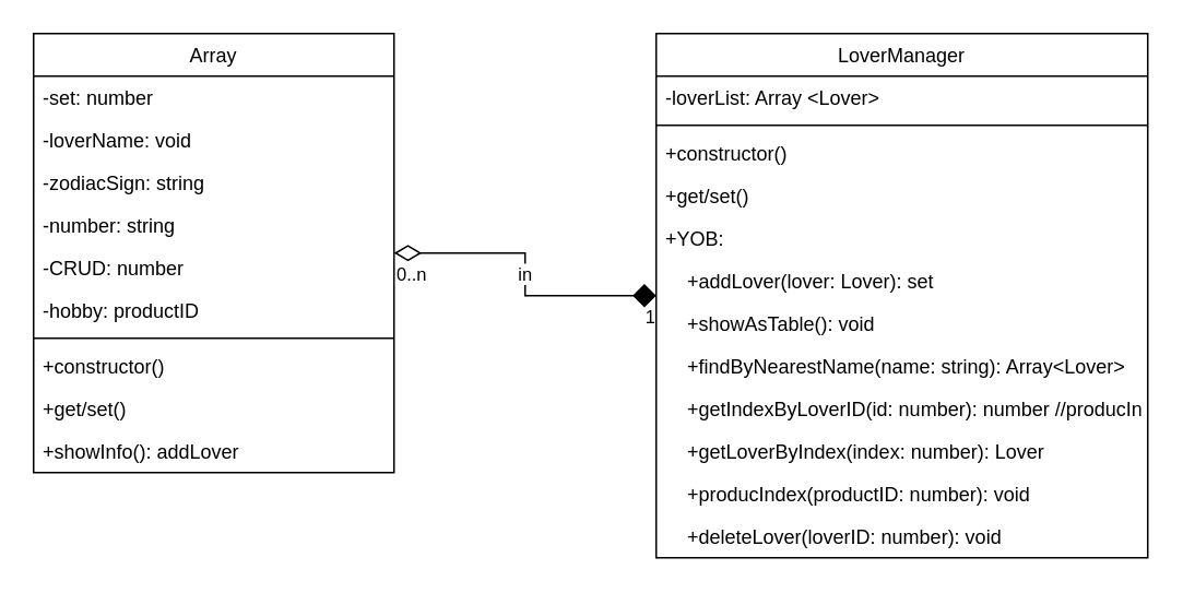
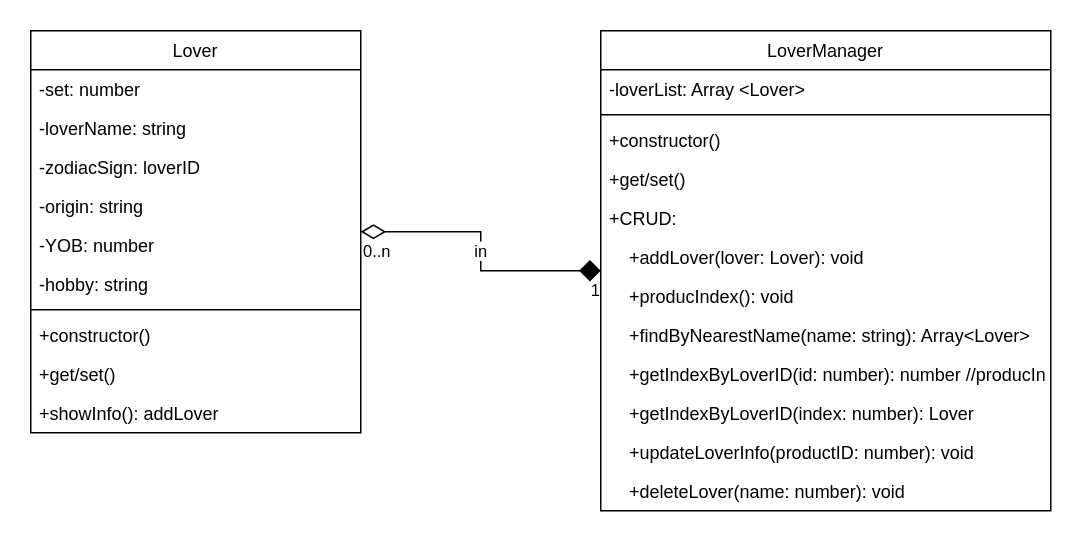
- <mxCell id="2" value="Array" style="swimlane;fontStyle=0;align=center;verticalAlign=top;childLayout=stackLayout;horizontal=1;startSize=26;horizontalStack=0;resizeParent=1;resizeLast=0;collapsible=1;marginBottom=0;rounded=0;shadow=0;strokeWidth=1;" parent="1" vertex="1"><mxGeometry x="20" y="20" width="220" height="268" as="geometry"><mxRectangle x="-539.5" y="21" width="160" height="26" as="alternateBounds" /></mxGeometry></mxCell>
+ <mxCell id="2" value="Lover" style="swimlane;fontStyle=0;align=center;verticalAlign=top;childLayout=stackLayout;horizontal=1;startSize=26;horizontalStack=0;resizeParent=1;resizeLast=0;collapsible=1;marginBottom=0;rounded=0;shadow=0;strokeWidth=1;" parent="1" vertex="1"><mxGeometry x="20" y="20" width="220" height="268" as="geometry"><mxRectangle x="-539.5" y="21" width="160" height="26" as="alternateBounds" /></mxGeometry></mxCell>
- <mxCell id="4" value="-loverName: void" style="text;align=left;verticalAlign=top;spacingLeft=4;spacingRight=4;overflow=hidden;rotatable=0;points=[[0,0.5],[1,0.5]];portConstraint=eastwest;" parent="2" vertex="1"><mxGeometry y="52" width="220" height="26" as="geometry" /></mxCell>
+ <mxCell id="4" value="-loverName: string" style="text;align=left;verticalAlign=top;spacingLeft=4;spacingRight=4;overflow=hidden;rotatable=0;points=[[0,0.5],[1,0.5]];portConstraint=eastwest;" parent="2" vertex="1"><mxGeometry y="52" width="220" height="26" as="geometry" /></mxCell>
- <mxCell id="5" value="-zodiacSign: string" style="text;align=left;verticalAlign=top;spacingLeft=4;spacingRight=4;overflow=hidden;rotatable=0;points=[[0,0.5],[1,0.5]];portConstraint=eastwest;" parent="2" vertex="1"><mxGeometry y="78" width="220" height="26" as="geometry" /></mxCell>
+ <mxCell id="5" value="-zodiacSign: loverID" style="text;align=left;verticalAlign=top;spacingLeft=4;spacingRight=4;overflow=hidden;rotatable=0;points=[[0,0.5],[1,0.5]];portConstraint=eastwest;" parent="2" vertex="1"><mxGeometry y="78" width="220" height="26" as="geometry" /></mxCell>
- <mxCell id="6" value="-number: string" style="text;align=left;verticalAlign=top;spacingLeft=4;spacingRight=4;overflow=hidden;rotatable=0;points=[[0,0.5],[1,0.5]];portConstraint=eastwest;" parent="2" vertex="1"><mxGeometry y="104" width="220" height="26" as="geometry" /></mxCell>
+ <mxCell id="6" value="-origin: string" style="text;align=left;verticalAlign=top;spacingLeft=4;spacingRight=4;overflow=hidden;rotatable=0;points=[[0,0.5],[1,0.5]];portConstraint=eastwest;" parent="2" vertex="1"><mxGeometry y="104" width="220" height="26" as="geometry" /></mxCell>
- <mxCell id="18" value="+YOB:" style="text;align=left;verticalAlign=top;spacingLeft=4;spacingRight=4;overflow=hidden;rotatable=0;points=[[0,0.5],[1,0.5]];portConstraint=eastwest;fontStyle=0" parent="13" vertex="1"><mxGeometry y="112" width="300" height="26" as="geometry" /></mxCell>
+ <mxCell id="18" value="+CRUD:" style="text;align=left;verticalAlign=top;spacingLeft=4;spacingRight=4;overflow=hidden;rotatable=0;points=[[0,0.5],[1,0.5]];portConstraint=eastwest;fontStyle=0" parent="13" vertex="1"><mxGeometry y="112" width="300" height="26" as="geometry" /></mxCell>
- <mxCell id="7" value="-CRUD: number" style="text;align=left;verticalAlign=top;spacingLeft=4;spacingRight=4;overflow=hidden;rotatable=0;points=[[0,0.5],[1,0.5]];portConstraint=eastwest;rounded=0;shadow=0;html=0;" parent="2" vertex="1"><mxGeometry y="130" width="220" height="26" as="geometry" /></mxCell>
+ <mxCell id="7" value="-YOB: number" style="text;align=left;verticalAlign=top;spacingLeft=4;spacingRight=4;overflow=hidden;rotatable=0;points=[[0,0.5],[1,0.5]];portConstraint=eastwest;rounded=0;shadow=0;html=0;" parent="2" vertex="1"><mxGeometry y="130" width="220" height="26" as="geometry" /></mxCell>
- <mxCell id="19" value="    +addLover(lover: Lover): set" style="text;align=left;verticalAlign=top;spacingLeft=4;spacingRight=4;overflow=hidden;rotatable=0;points=[[0,0.5],[1,0.5]];portConstraint=eastwest;fontStyle=0" parent="13" vertex="1"><mxGeometry y="138" width="300" height="26" as="geometry" /></mxCell>
+ <mxCell id="19" value="    +addLover(lover: Lover): void" style="text;align=left;verticalAlign=top;spacingLeft=4;spacingRight=4;overflow=hidden;rotatable=0;points=[[0,0.5],[1,0.5]];portConstraint=eastwest;fontStyle=0" parent="13" vertex="1"><mxGeometry y="138" width="300" height="26" as="geometry" /></mxCell>
- <mxCell id="8" value="-hobby: productID" style="text;align=left;verticalAlign=top;spacingLeft=4;spacingRight=4;overflow=hidden;rotatable=0;points=[[0,0.5],[1,0.5]];portConstraint=eastwest;rounded=0;shadow=0;html=0;fontStyle=0" parent="2" vertex="1"><mxGeometry y="156" width="220" height="26" as="geometry" /></mxCell>
+ <mxCell id="8" value="-hobby: string" style="text;align=left;verticalAlign=top;spacingLeft=4;spacingRight=4;overflow=hidden;rotatable=0;points=[[0,0.5],[1,0.5]];portConstraint=eastwest;rounded=0;shadow=0;html=0;fontStyle=0" parent="2" vertex="1"><mxGeometry y="156" width="220" height="26" as="geometry" /></mxCell>
- <mxCell id="20" value="    +showAsTable(): void" style="text;align=left;verticalAlign=top;spacingLeft=4;spacingRight=4;overflow=hidden;rotatable=0;points=[[0,0.5],[1,0.5]];portConstraint=eastwest;fontStyle=0" vertex="1" parent="13"><mxGeometry y="164" width="300" height="26" as="geometry" /></mxCell>
+ <mxCell id="20" value="    +producIndex(): void" style="text;align=left;verticalAlign=top;spacingLeft=4;spacingRight=4;overflow=hidden;rotatable=0;points=[[0,0.5],[1,0.5]];portConstraint=eastwest;fontStyle=0" vertex="1" parent="13"><mxGeometry y="164" width="300" height="26" as="geometry" /></mxCell>
- <mxCell id="23" value="    +getLoverByIndex(index: number): Lover" style="text;align=left;verticalAlign=top;spacingLeft=4;spacingRight=4;overflow=hidden;rotatable=0;points=[[0,0.5],[1,0.5]];portConstraint=eastwest;fontStyle=0" vertex="1" parent="13"><mxGeometry y="242" width="300" height="26" as="geometry" /></mxCell>
+ <mxCell id="23" value="    +getIndexByLoverID(index: number): Lover" style="text;align=left;verticalAlign=top;spacingLeft=4;spacingRight=4;overflow=hidden;rotatable=0;points=[[0,0.5],[1,0.5]];portConstraint=eastwest;fontStyle=0" vertex="1" parent="13"><mxGeometry y="242" width="300" height="26" as="geometry" /></mxCell>
- <mxCell id="24" value="    +producIndex(productID: number): void" style="text;align=left;verticalAlign=top;spacingLeft=4;spacingRight=4;overflow=hidden;rotatable=0;points=[[0,0.5],[1,0.5]];portConstraint=eastwest;fontStyle=0" parent="13" vertex="1"><mxGeometry y="268" width="300" height="26" as="geometry" /></mxCell>
+ <mxCell id="24" value="    +updateLoverInfo(productID: number): void" style="text;align=left;verticalAlign=top;spacingLeft=4;spacingRight=4;overflow=hidden;rotatable=0;points=[[0,0.5],[1,0.5]];portConstraint=eastwest;fontStyle=0" parent="13" vertex="1"><mxGeometry y="268" width="300" height="26" as="geometry" /></mxCell>
- <mxCell id="25" value="    +deleteLover(loverID: number): void" style="text;align=left;verticalAlign=top;spacingLeft=4;spacingRight=4;overflow=hidden;rotatable=0;points=[[0,0.5],[1,0.5]];portConstraint=eastwest;fontStyle=0" parent="13" vertex="1"><mxGeometry y="294" width="300" height="26" as="geometry" /></mxCell>
+ <mxCell id="25" value="    +deleteLover(name: number): void" style="text;align=left;verticalAlign=top;spacingLeft=4;spacingRight=4;overflow=hidden;rotatable=0;points=[[0,0.5],[1,0.5]];portConstraint=eastwest;fontStyle=0" parent="13" vertex="1"><mxGeometry y="294" width="300" height="26" as="geometry" /></mxCell>
